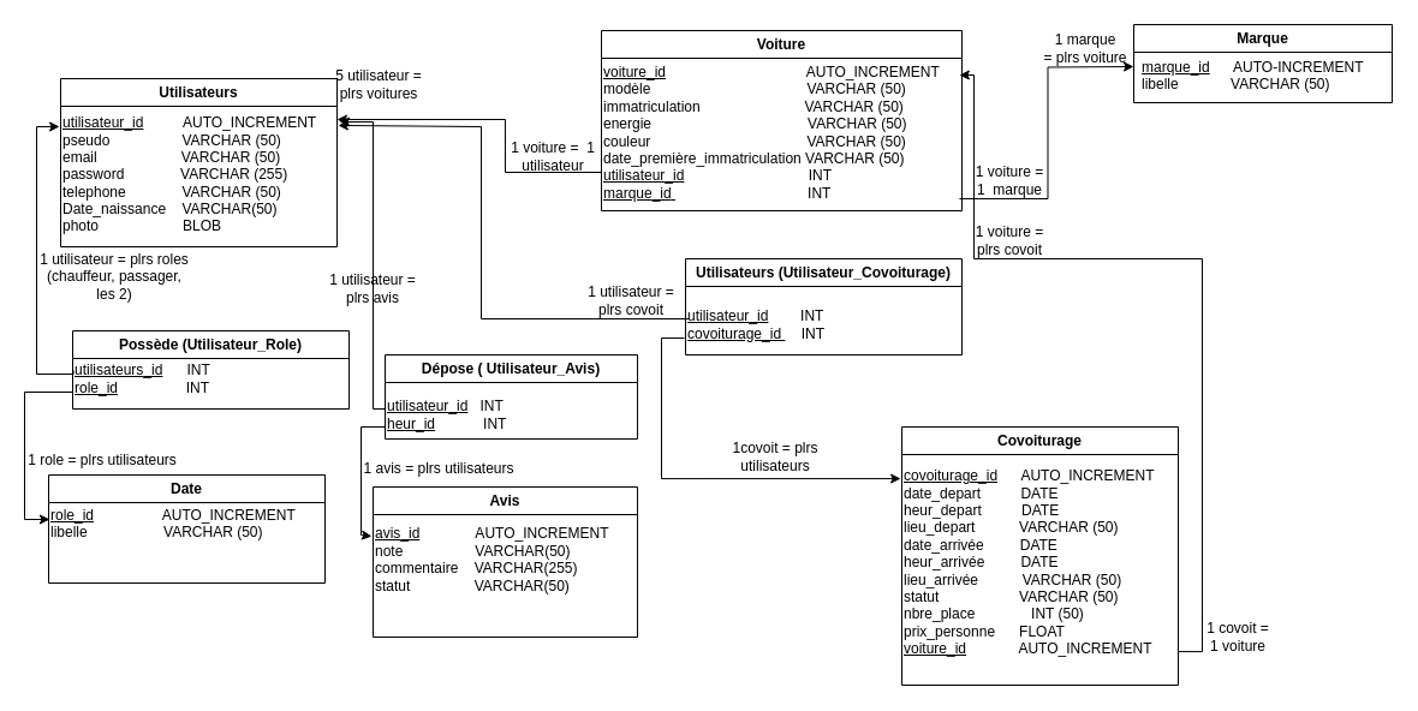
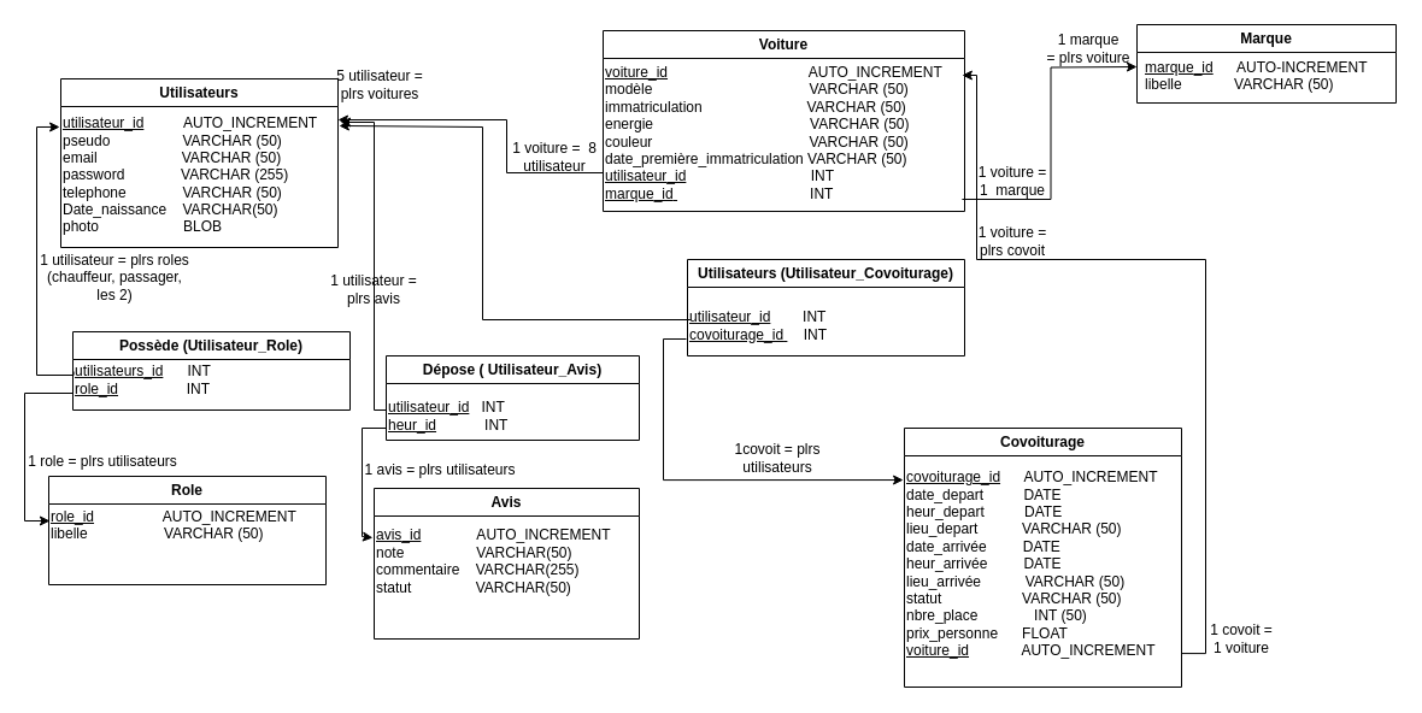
- <mxCell id="9" value="1 voiture =&amp;nbsp; 1 utilisateur" style="text;html=1;align=center;verticalAlign=middle;whiteSpace=wrap;rounded=0;" parent="1" vertex="1"><mxGeometry x="410" y="115" width="100" height="30" as="geometry" /></mxCell>
+ <mxCell id="9" value="1 voiture =&amp;nbsp; 8 utilisateur" style="text;html=1;align=center;verticalAlign=middle;whiteSpace=wrap;rounded=0;" parent="1" vertex="1"><mxGeometry x="410" y="115" width="100" height="30" as="geometry" /></mxCell>
- <mxCell id="32" value="1 utilisateur = plrs covoit" style="text;html=1;align=center;verticalAlign=middle;whiteSpace=wrap;rounded=0;" parent="1" vertex="1"><mxGeometry x="480" y="235" width="90" height="30" as="geometry" /></mxCell>
- <mxCell id="12" value="Date" style="swimlane;whiteSpace=wrap;html=1;" parent="1" vertex="1"><mxGeometry x="40" y="395" width="230" height="90" as="geometry" /></mxCell>
+ <mxCell id="12" value="Role" style="swimlane;whiteSpace=wrap;html=1;" parent="1" vertex="1"><mxGeometry x="40" y="395" width="230" height="90" as="geometry" /></mxCell>
